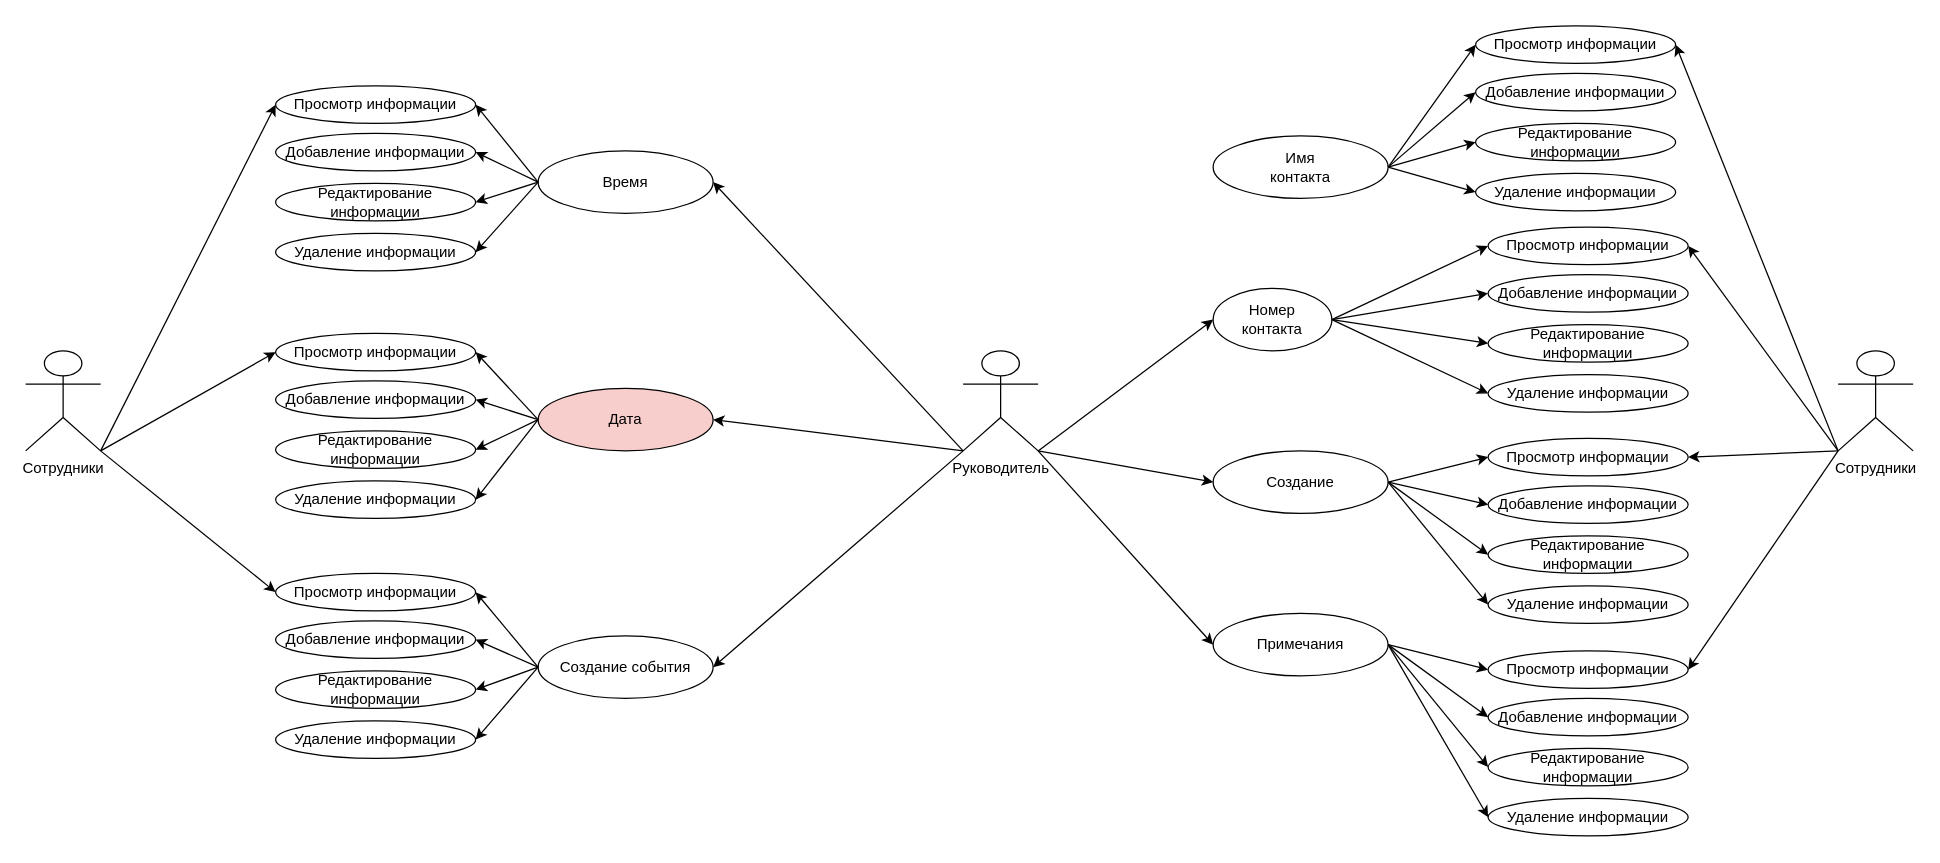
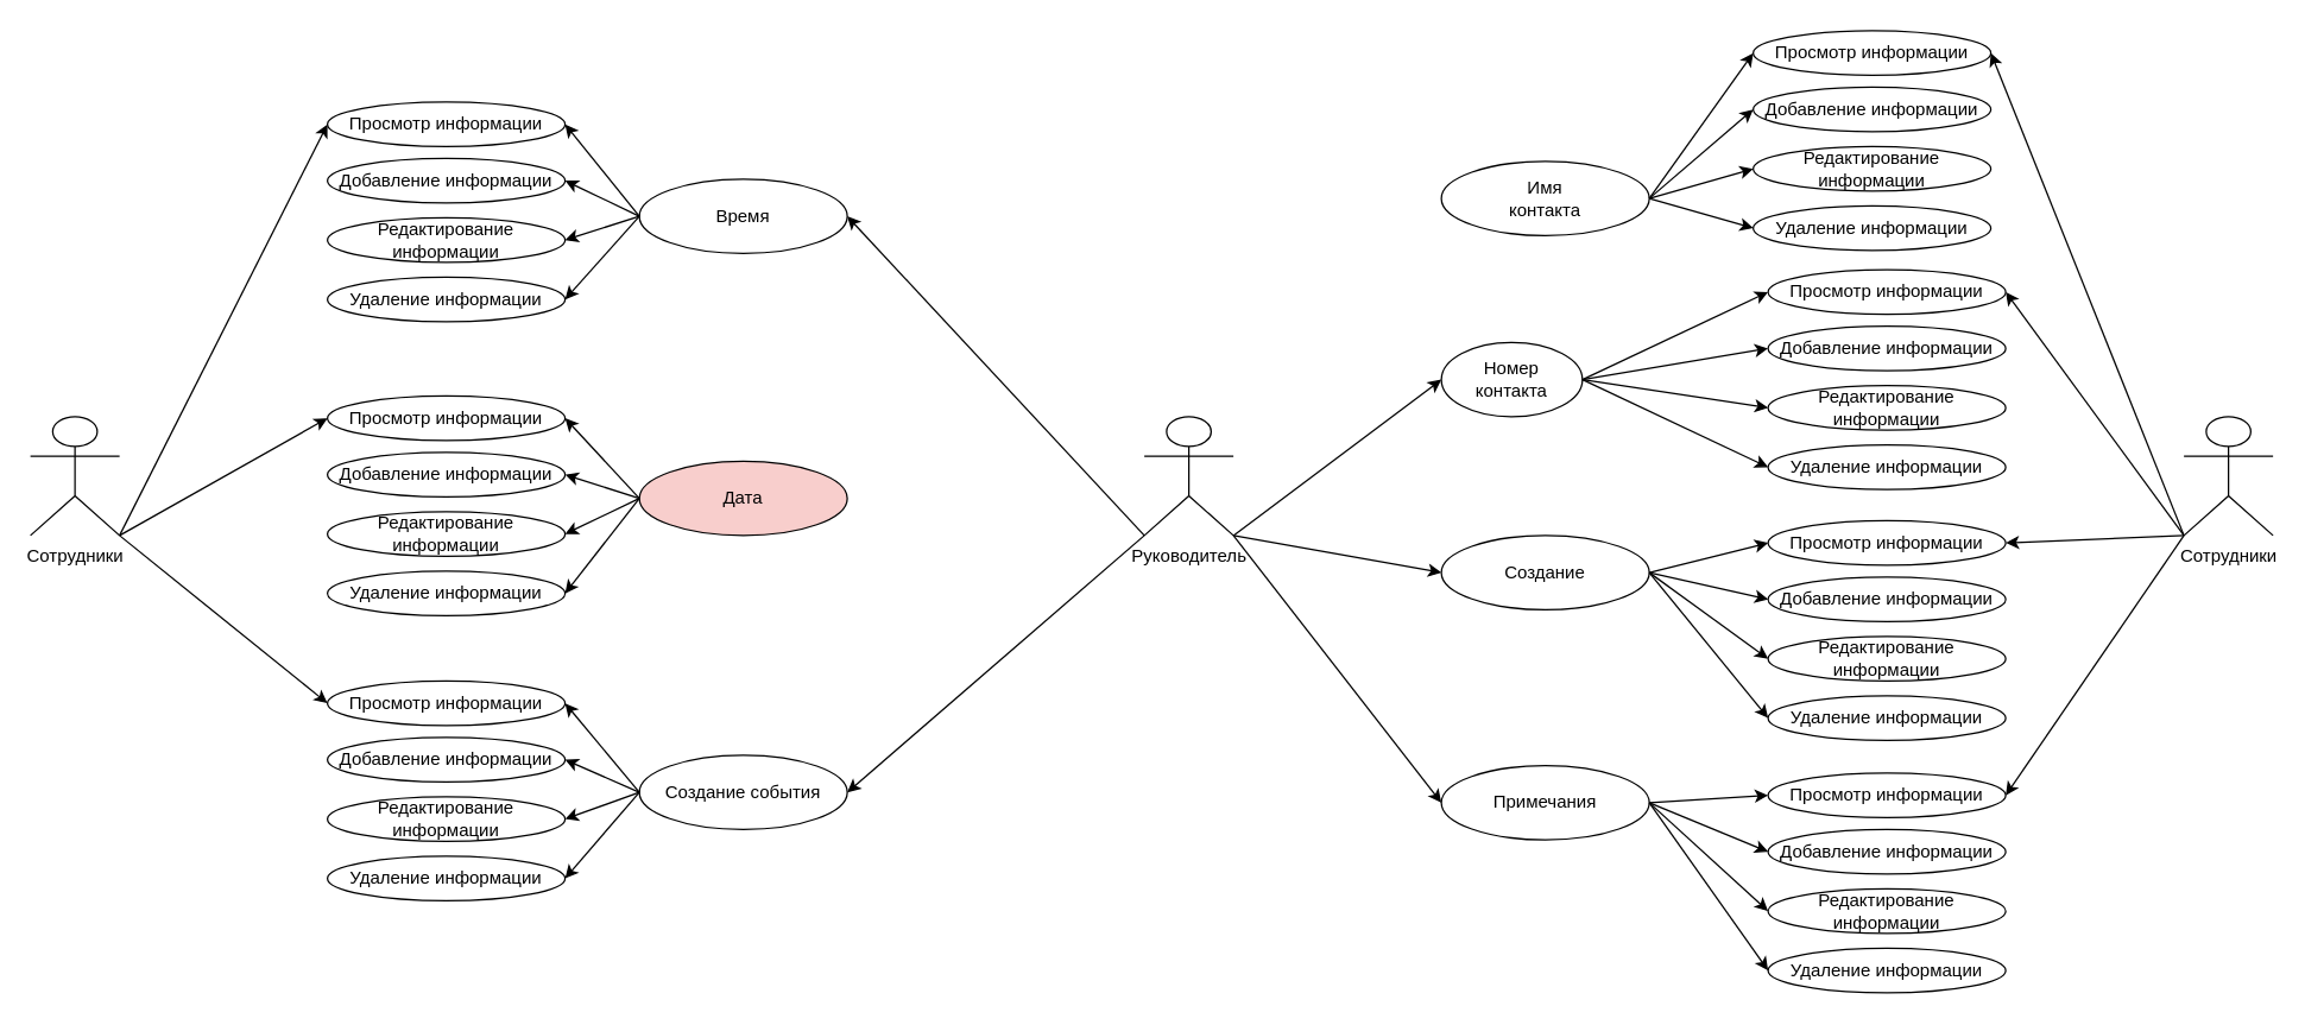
- <mxCell id="70" value="" style="endArrow=classic;html=1;exitX=0;exitY=1;exitDx=0;exitDy=0;exitPerimeter=0;entryX=1;entryY=0.5;entryDx=0;entryDy=0;" edge="1" parent="1" source="2" target="43"><mxGeometry width="50" height="50" relative="1" as="geometry"><mxPoint x="620" y="430" as="sourcePoint" /><mxPoint x="670" y="380" as="targetPoint" /></mxGeometry></mxCell>
- <mxCell id="6" value="Примечания" style="ellipse;whiteSpace=wrap;html=1;" vertex="1" parent="1"><mxGeometry x="970" y="490" width="140" height="50" as="geometry" /></mxCell>
+ <mxCell id="6" value="Примечания" style="ellipse;whiteSpace=wrap;html=1;" vertex="1" parent="1"><mxGeometry x="970" y="515" width="140" height="50" as="geometry" /></mxCell>
